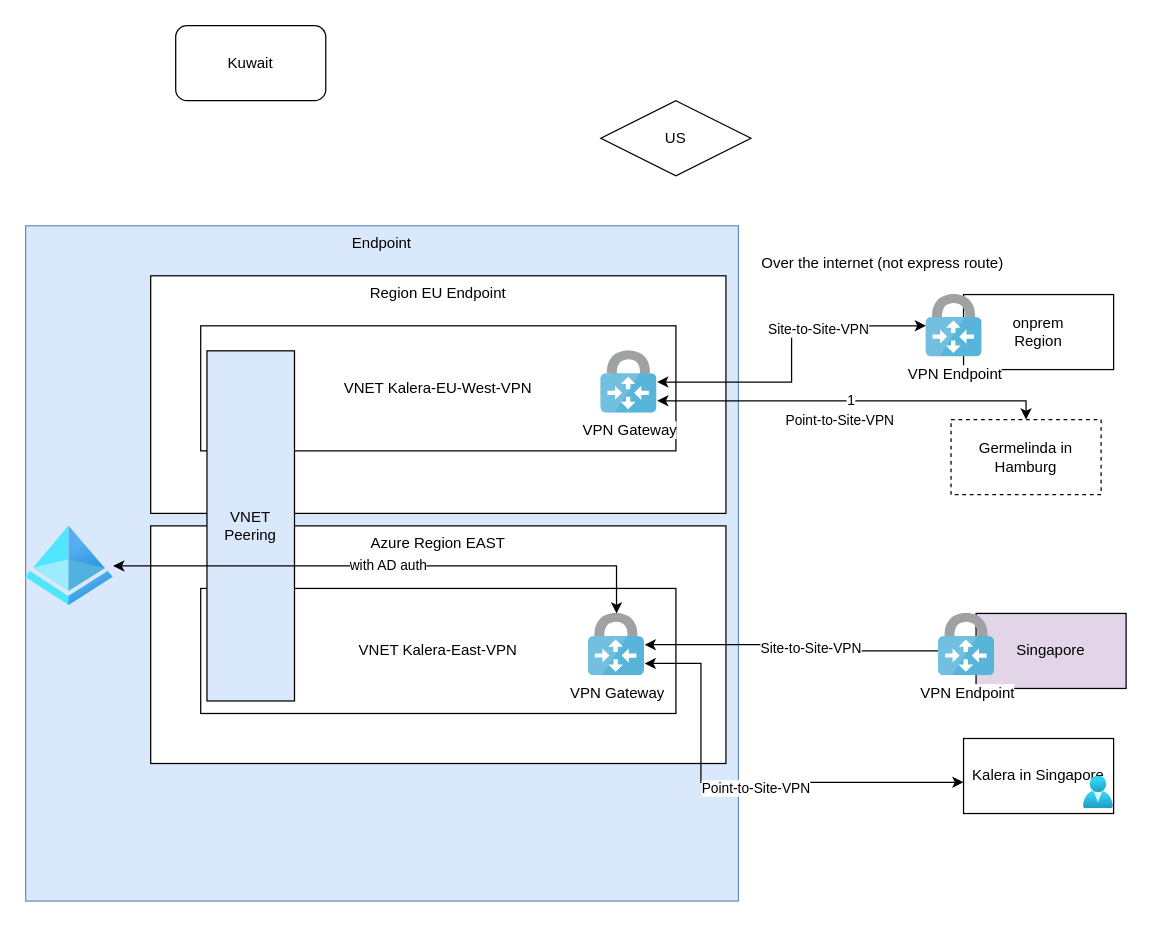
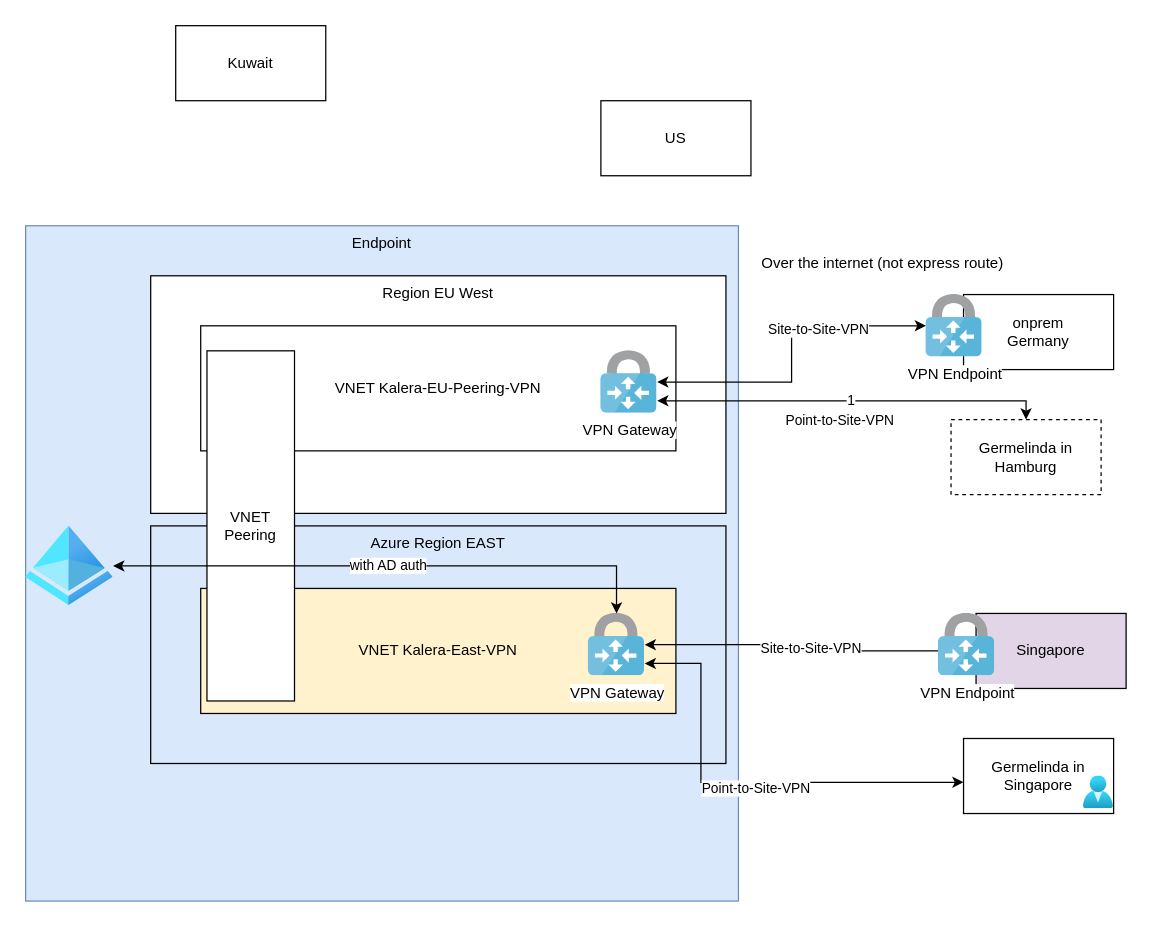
- <mxCell id="3" value="Kuwait" style="whiteSpace=wrap;html=1;rounded=1;" parent="1" vertex="1"><mxGeometry x="140" y="20" width="120" height="60" as="geometry" /></mxCell>
+ <mxCell id="3" value="Kuwait" style="rounded=0;whiteSpace=wrap;html=1;" parent="1" vertex="1"><mxGeometry x="140" y="20" width="120" height="60" as="geometry" /></mxCell>
- <mxCell id="4" value="US" style="rhombus;whiteSpace=wrap;html=1;" parent="1" vertex="1"><mxGeometry x="480" y="80" width="120" height="60" as="geometry" /></mxCell>
+ <mxCell id="4" value="US" style="rounded=0;whiteSpace=wrap;html=1;" parent="1" vertex="1"><mxGeometry x="480" y="80" width="120" height="60" as="geometry" /></mxCell>
- <mxCell id="15" value="Region EU Endpoint" style="rounded=0;whiteSpace=wrap;html=1;verticalAlign=top;" parent="1" vertex="1"><mxGeometry x="120" y="220" width="460" height="190" as="geometry" /></mxCell>
+ <mxCell id="15" value="Region EU West" style="rounded=0;whiteSpace=wrap;html=1;verticalAlign=top;" parent="1" vertex="1"><mxGeometry x="120" y="220" width="460" height="190" as="geometry" /></mxCell>
- <mxCell id="20" value="onprem&lt;br&gt;Region" style="rounded=0;whiteSpace=wrap;html=1;" parent="1" vertex="1"><mxGeometry x="770" y="235" width="120" height="60" as="geometry" /></mxCell>
+ <mxCell id="20" value="onprem&lt;br&gt;Germany" style="rounded=0;whiteSpace=wrap;html=1;" parent="1" vertex="1"><mxGeometry x="770" y="235" width="120" height="60" as="geometry" /></mxCell>
- <mxCell id="16" value="VNET Kalera-EU-West-VPN" style="rounded=0;whiteSpace=wrap;html=1;" parent="1" vertex="1"><mxGeometry x="160" y="260" width="380" height="100" as="geometry" /></mxCell>
+ <mxCell id="16" value="VNET Kalera-EU-Peering-VPN" style="rounded=0;whiteSpace=wrap;html=1;" parent="1" vertex="1"><mxGeometry x="160" y="260" width="380" height="100" as="geometry" /></mxCell>
- <mxCell id="25" value="VNET Peering" style="rounded=0;whiteSpace=wrap;html=1;fillColor=#dae8fc;" parent="1" vertex="1"><mxGeometry x="165" y="280" width="70" height="280" as="geometry" /></mxCell>
+ <mxCell id="25" value="VNET Peering" style="rounded=0;whiteSpace=wrap;html=1;" parent="1" vertex="1"><mxGeometry x="165" y="280" width="70" height="280" as="geometry" /></mxCell>
- <mxCell id="6" value="Azure Region EAST" style="rounded=0;whiteSpace=wrap;html=1;verticalAlign=top;" parent="1" vertex="1"><mxGeometry x="120" y="420" width="460" height="190" as="geometry" /></mxCell>
+ <mxCell id="6" value="Azure Region EAST" style="rounded=0;whiteSpace=wrap;html=1;verticalAlign=top;fillColor=#dae8fc;" parent="1" vertex="1"><mxGeometry x="120" y="420" width="460" height="190" as="geometry" /></mxCell>
- <mxCell id="7" value="VNET Kalera-East-VPN" style="rounded=0;whiteSpace=wrap;html=1;" parent="1" vertex="1"><mxGeometry x="160" y="470" width="380" height="100" as="geometry" /></mxCell>
+ <mxCell id="7" value="VNET Kalera-East-VPN" style="rounded=0;whiteSpace=wrap;html=1;fillColor=#fff2cc;" parent="1" vertex="1"><mxGeometry x="160" y="470" width="380" height="100" as="geometry" /></mxCell>
- <mxCell id="12" value="Kalera in Singapore" style="rounded=0;whiteSpace=wrap;html=1;" parent="1" vertex="1"><mxGeometry x="770" y="590" width="120" height="60" as="geometry" /></mxCell>
+ <mxCell id="12" value="Germelinda in Singapore" style="rounded=0;whiteSpace=wrap;html=1;" parent="1" vertex="1"><mxGeometry x="770" y="590" width="120" height="60" as="geometry" /></mxCell>
